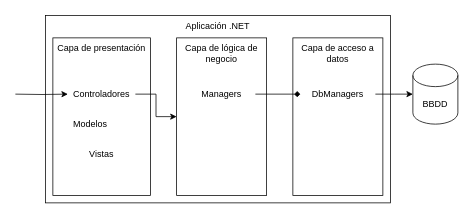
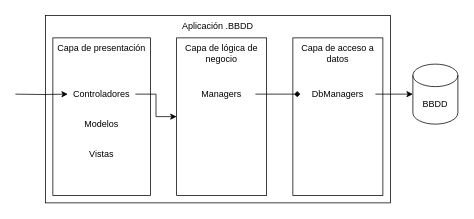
- <mxCell id="2" value="Aplicación .NET" style="rounded=0;whiteSpace=wrap;html=1;verticalAlign=top;" vertex="1" parent="1"><mxGeometry x="60" y="20" width="460" height="250" as="geometry" /></mxCell>
+ <mxCell id="2" value="Aplicación .BBDD" style="rounded=0;whiteSpace=wrap;html=1;verticalAlign=top;" vertex="1" parent="1"><mxGeometry x="60" y="20" width="460" height="250" as="geometry" /></mxCell>
- <mxCell id="9" value="Modelos" style="text;html=1;strokeColor=none;fillColor=none;align=center;verticalAlign=middle;whiteSpace=wrap;rounded=0;" vertex="1" parent="1"><mxGeometry x="75" y="150" width="90" height="30" as="geometry" /></mxCell>
+ <mxCell id="9" value="Modelos" style="text;html=1;strokeColor=none;fillColor=none;align=center;verticalAlign=middle;whiteSpace=wrap;rounded=0;" vertex="1" parent="1"><mxGeometry x="90" y="150" width="90" height="30" as="geometry" /></mxCell>
